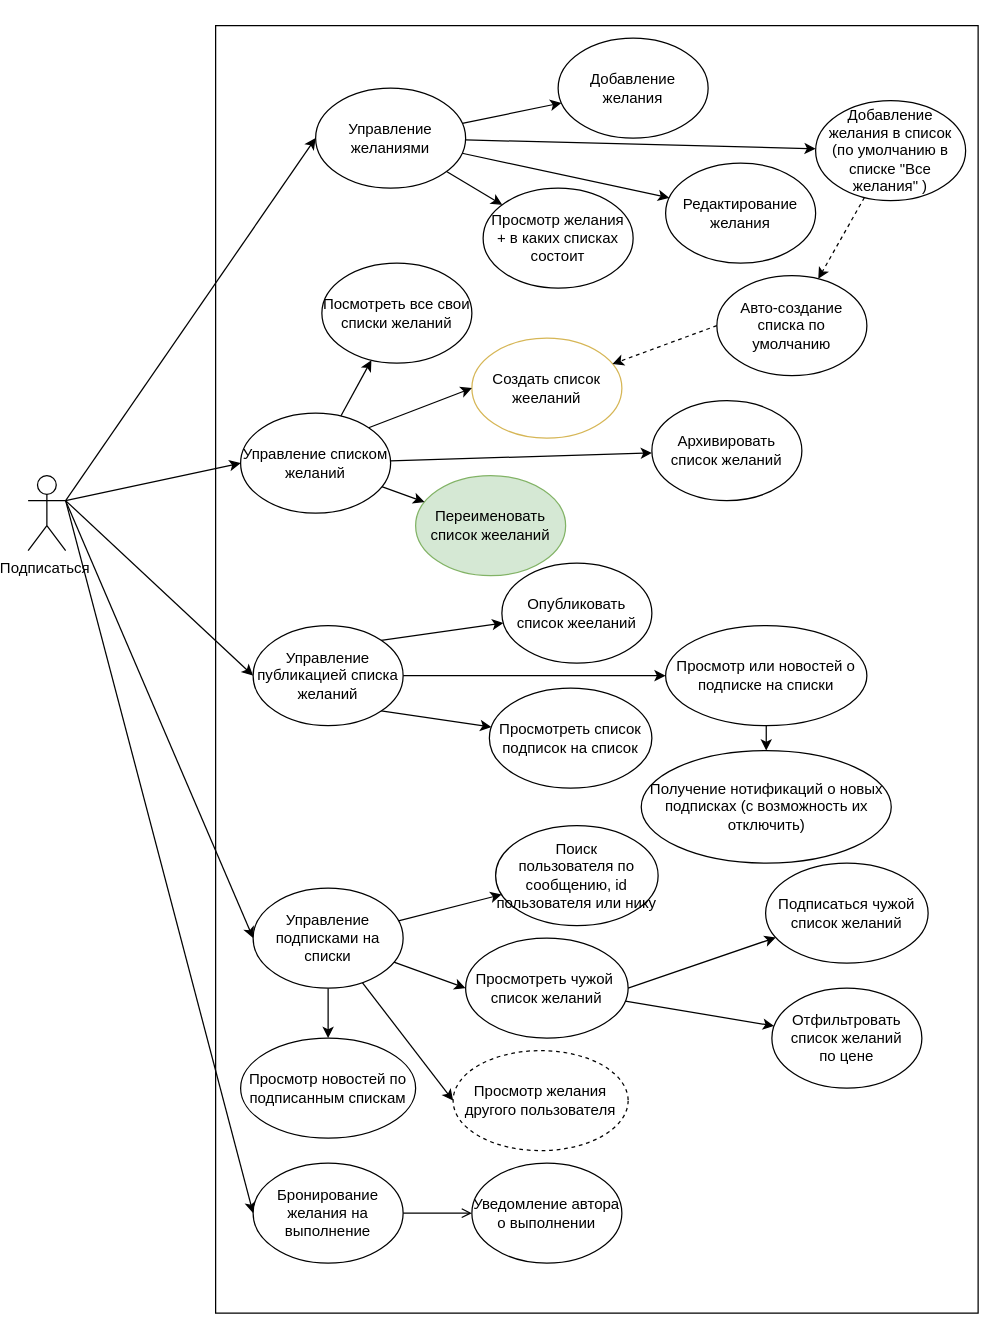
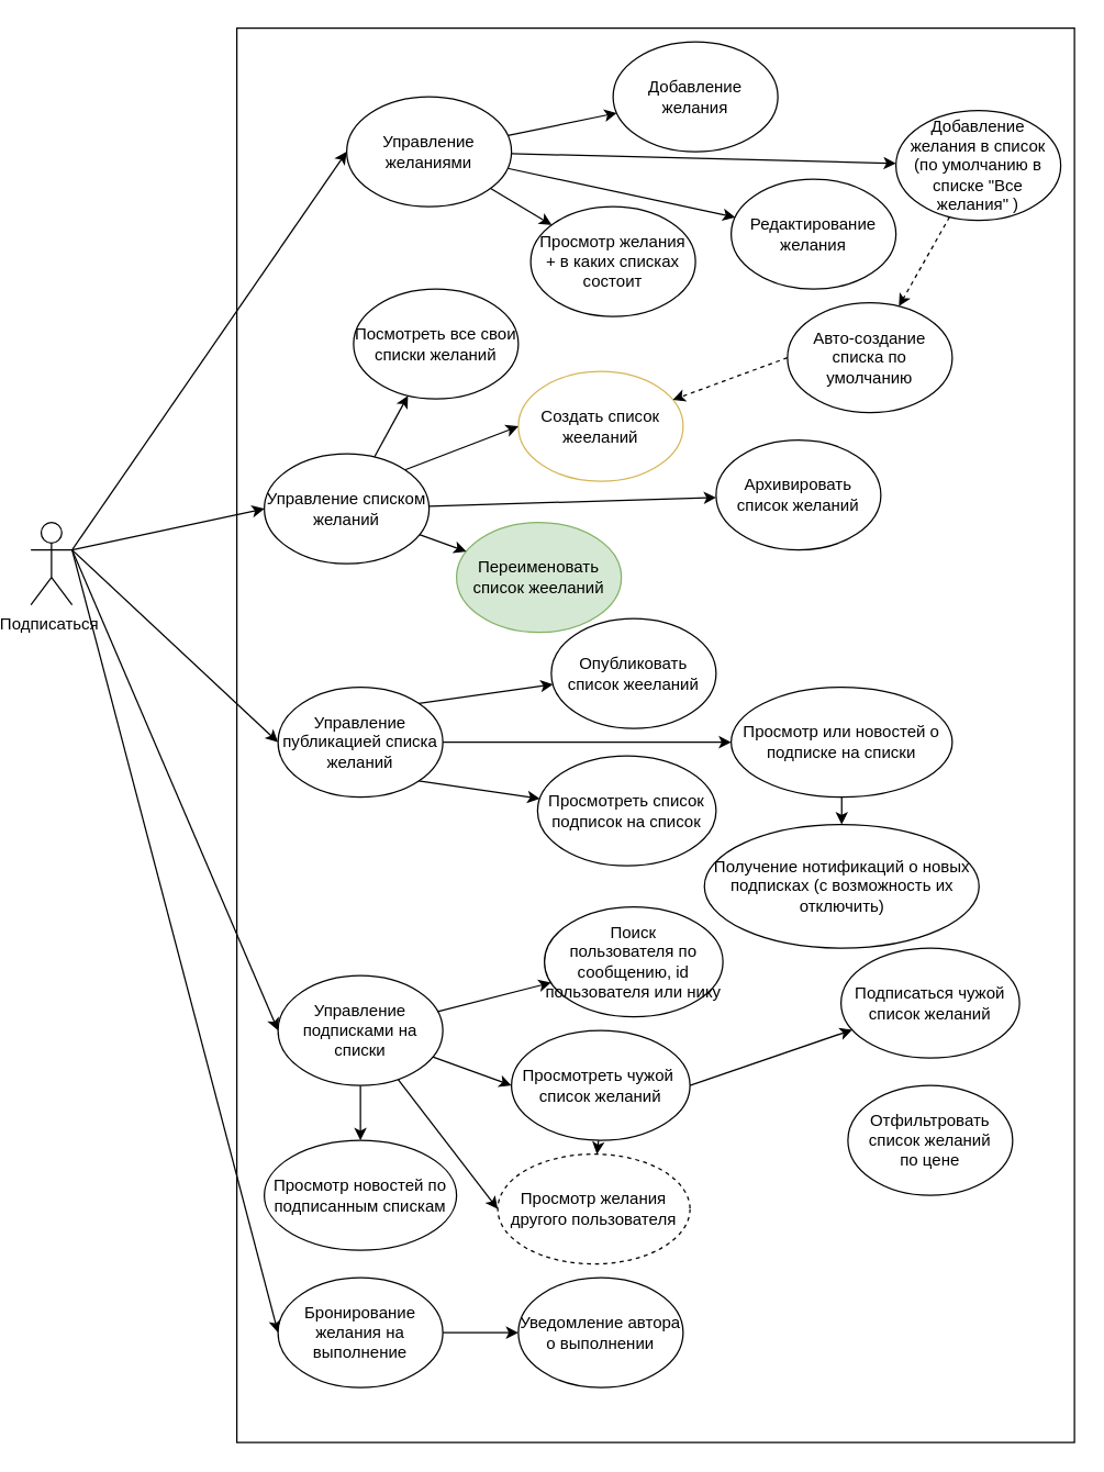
- <mxCell id="10" style="orthogonalLoop=1;jettySize=auto;html=1;" parent="1" source="12" target="24" edge="1"><mxGeometry relative="1" as="geometry" /></mxCell>
+ <mxCell id="10" style="orthogonalLoop=1;jettySize=auto;html=1;" parent="1" source="12" target="13" edge="1"><mxGeometry relative="1" as="geometry" /></mxCell>
- <mxCell id="50" value="" style="orthogonalLoop=1;jettySize=auto;html=1;endArrow=open;" parent="1" source="51" target="52" edge="1"><mxGeometry relative="1" as="geometry" /></mxCell>
+ <mxCell id="50" value="" style="orthogonalLoop=1;jettySize=auto;html=1;" parent="1" source="51" target="52" edge="1"><mxGeometry relative="1" as="geometry" /></mxCell>
